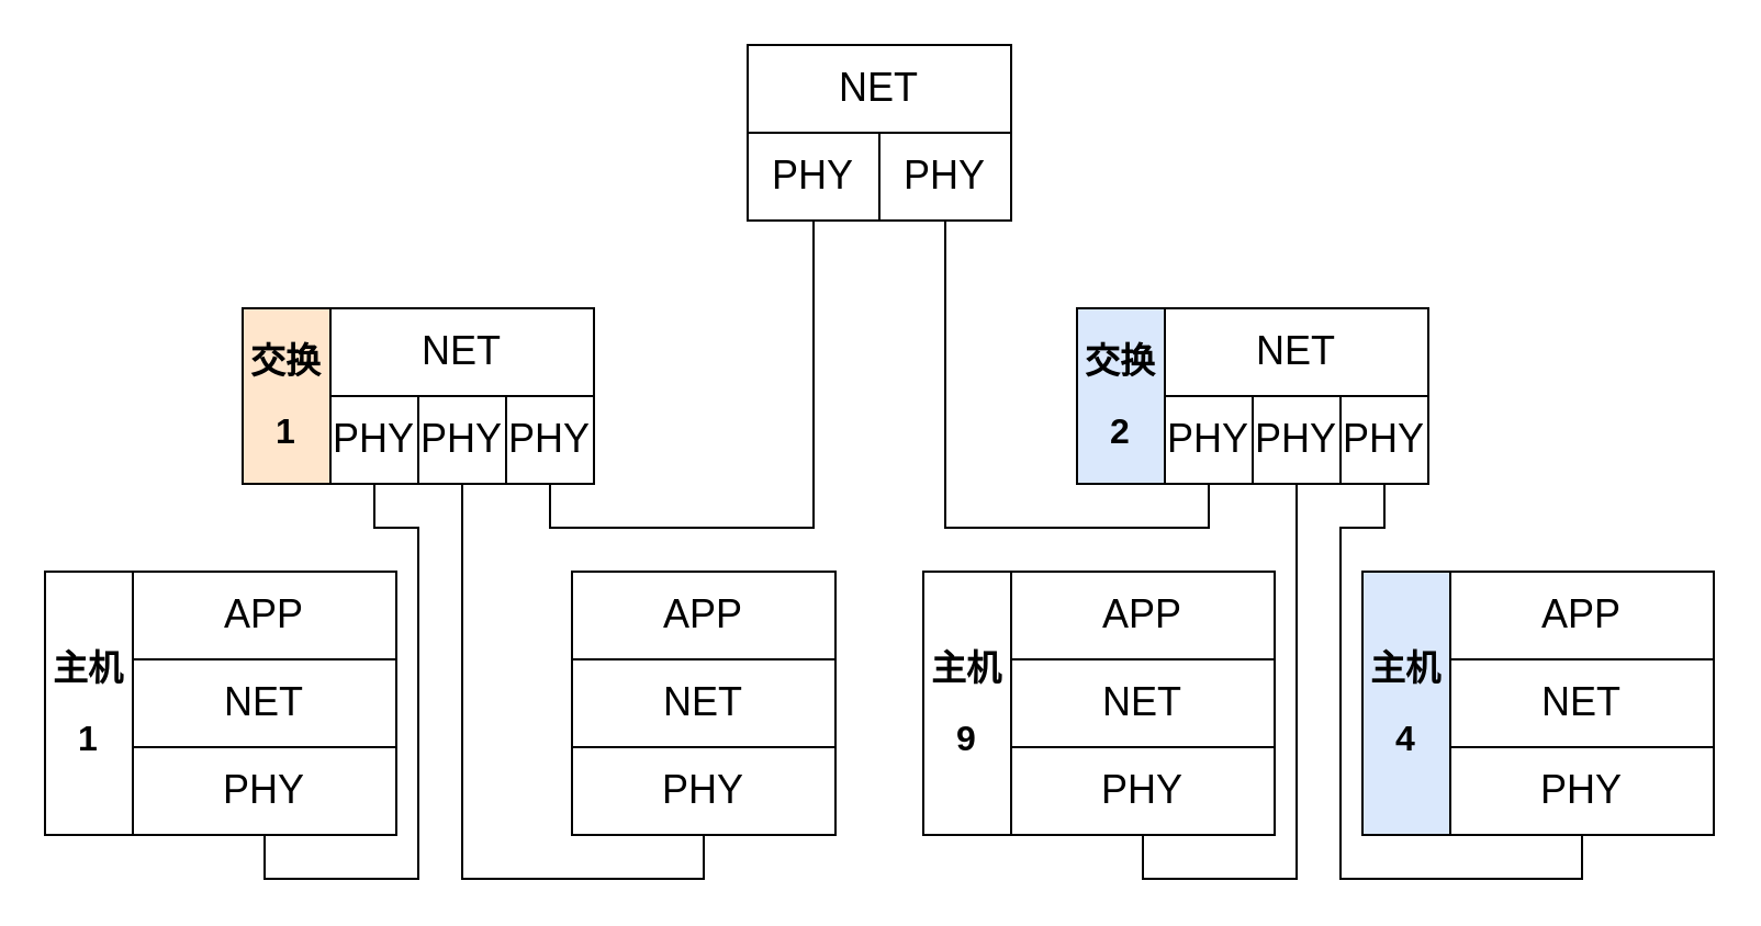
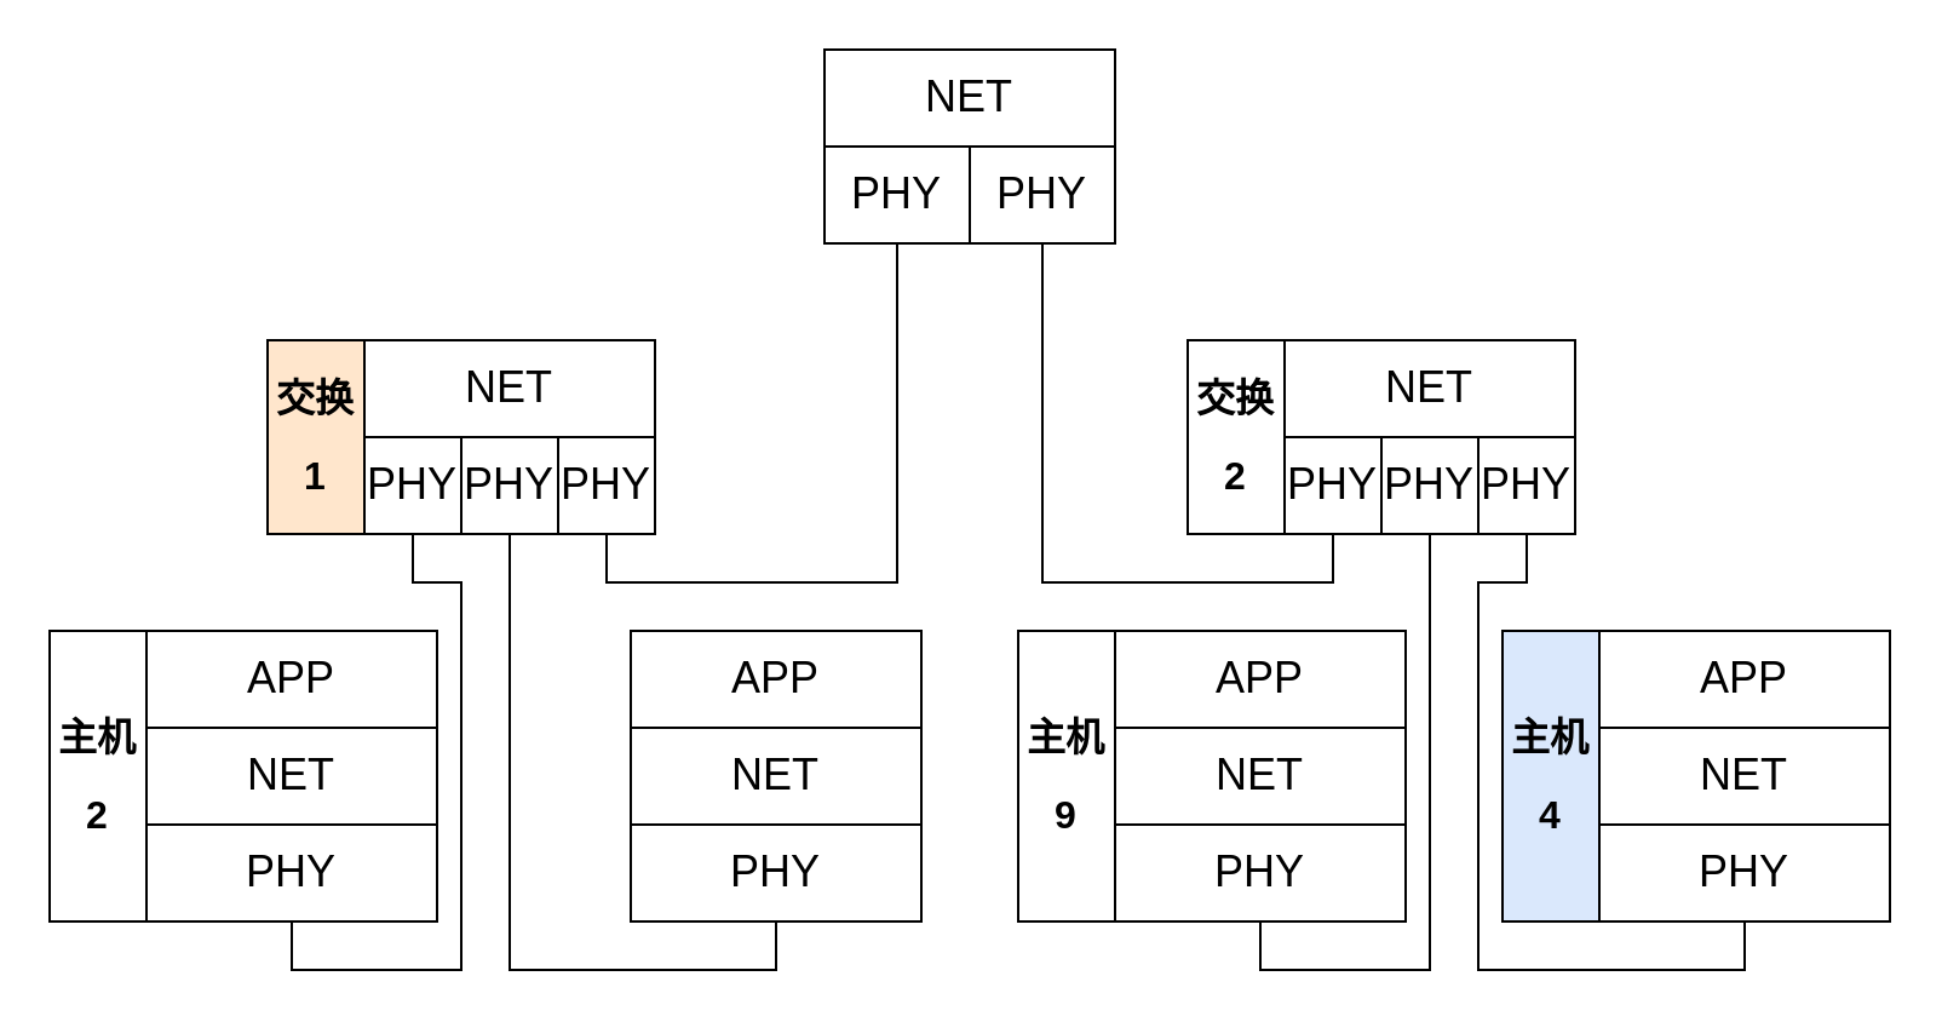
- <mxCell id="29" value="&lt;p style=&quot;line-height: 100%&quot;&gt;&lt;/p&gt;&lt;h2 style=&quot;line-height: 1.2 ; font-size: 16px&quot;&gt;&lt;font style=&quot;font-size: 16px&quot;&gt;交&lt;/font&gt;换&lt;/h2&gt;&lt;h2 style=&quot;line-height: 1.2 ; font-size: 16px&quot;&gt;2&lt;/h2&gt;&lt;p&gt;&lt;/p&gt;" style="rounded=0;whiteSpace=wrap;html=1;horizontal=1;verticalAlign=middle;fillColor=#dae8fc;" parent="27" vertex="1"><mxGeometry width="40" height="80" as="geometry" /></mxCell>
+ <mxCell id="29" value="&lt;p style=&quot;line-height: 100%&quot;&gt;&lt;/p&gt;&lt;h2 style=&quot;line-height: 1.2 ; font-size: 16px&quot;&gt;&lt;font style=&quot;font-size: 16px&quot;&gt;交&lt;/font&gt;换&lt;/h2&gt;&lt;h2 style=&quot;line-height: 1.2 ; font-size: 16px&quot;&gt;2&lt;/h2&gt;&lt;p&gt;&lt;/p&gt;" style="rounded=0;whiteSpace=wrap;html=1;horizontal=1;verticalAlign=middle;" parent="27" vertex="1"><mxGeometry width="40" height="80" as="geometry" /></mxCell>
- <mxCell id="5" value="&lt;h2 style=&quot;line-height: 1.2 ; font-size: 16px&quot;&gt;主机&lt;/h2&gt;&lt;h2 style=&quot;line-height: 1.2 ; font-size: 16px&quot;&gt;&lt;b&gt;1&lt;/b&gt;&lt;/h2&gt;" style="rounded=0;whiteSpace=wrap;html=1;horizontal=1;verticalAlign=middle;" parent="2" vertex="1"><mxGeometry width="40" height="120" as="geometry" /></mxCell>
+ <mxCell id="5" value="&lt;h2 style=&quot;line-height: 1.2 ; font-size: 16px&quot;&gt;主机&lt;/h2&gt;&lt;h2 style=&quot;line-height: 1.2 ; font-size: 16px&quot;&gt;&lt;b&gt;2&lt;/b&gt;&lt;/h2&gt;" style="rounded=0;whiteSpace=wrap;html=1;horizontal=1;verticalAlign=middle;" parent="2" vertex="1"><mxGeometry width="40" height="120" as="geometry" /></mxCell>
